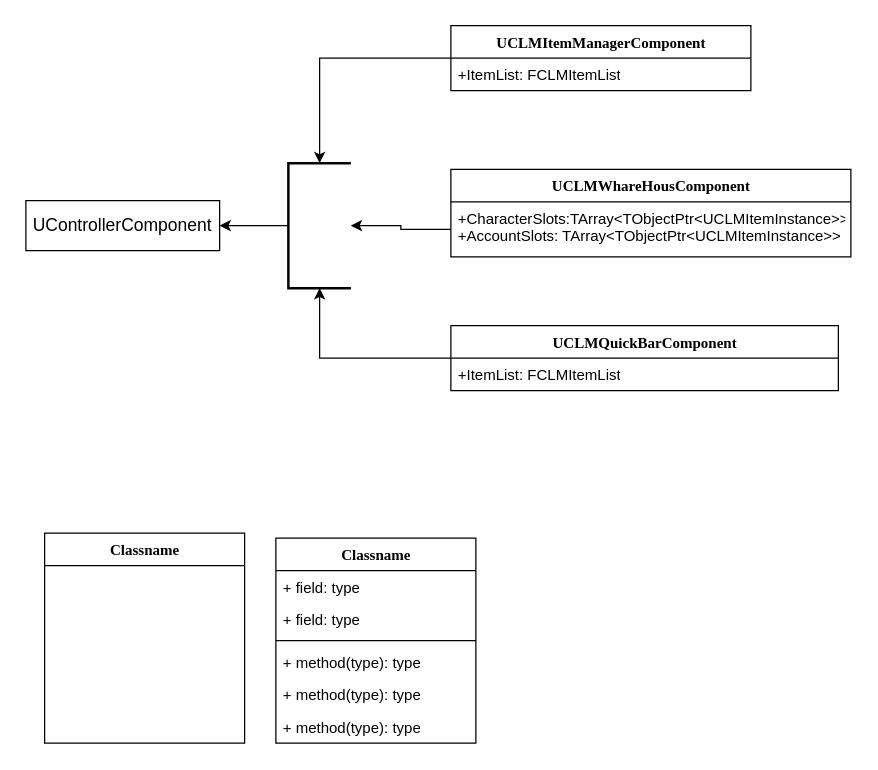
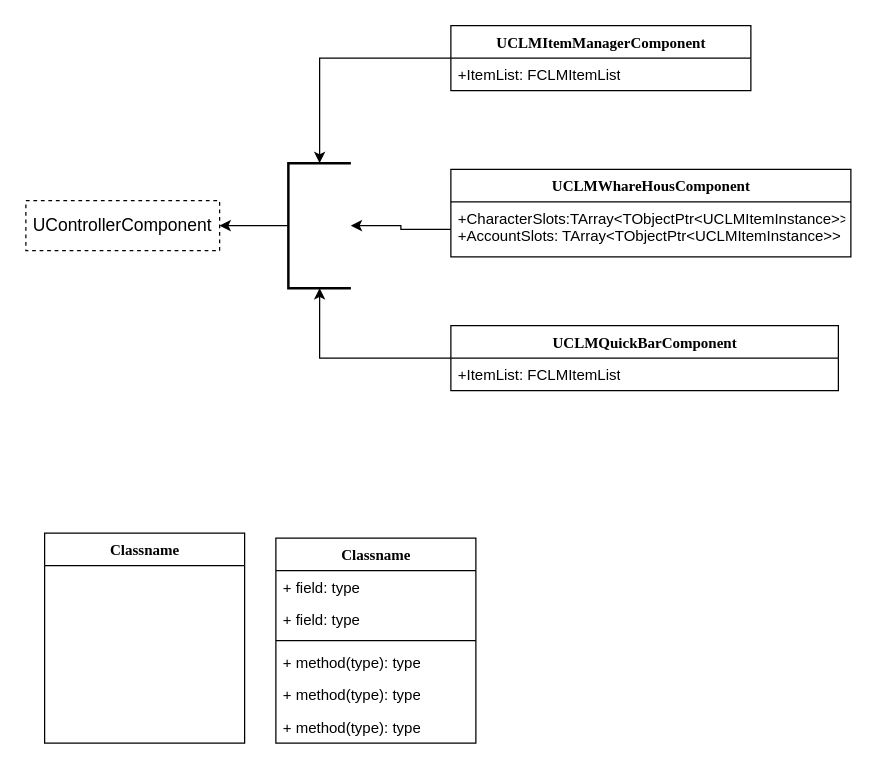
- <mxCell id="13" value="UControllerComponent" style="rounded=0;html=1;align=center;verticalAlign=middle;whiteSpace=wrap;fontSize=14;" vertex="1" parent="1"><mxGeometry x="20" y="160" width="155" height="40" as="geometry" /></mxCell>
+ <mxCell id="13" value="UControllerComponent" style="rounded=0;html=1;align=center;verticalAlign=middle;whiteSpace=wrap;fontSize=14;dashed=1;" vertex="1" parent="1"><mxGeometry x="20" y="160" width="155" height="40" as="geometry" /></mxCell>
